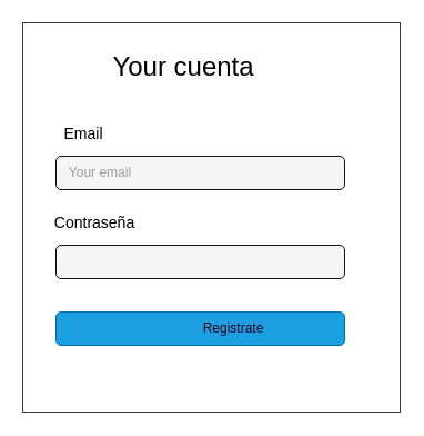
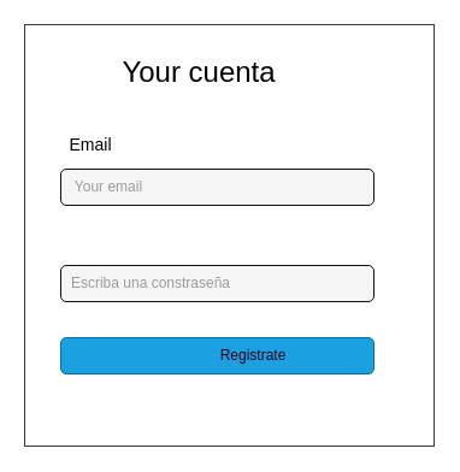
- <mxCell id="7" value="&lt;font color=&quot;#000000&quot; style=&quot;background-color: rgb(255 , 255 , 255) ; font-size: 14px&quot;&gt;Contraseña&lt;/font&gt;" style="text;html=1;strokeColor=none;fillColor=none;align=center;verticalAlign=middle;whiteSpace=wrap;rounded=0;" parent="1" vertex="1"><mxGeometry x="50" y="180" width="70" height="40" as="geometry" /></mxCell>
+ <mxCell id="9" value="&lt;font color=&quot;#9c9c9c&quot;&gt;Escriba una constraseña&lt;/font&gt;" style="text;html=1;strokeColor=none;fillColor=none;align=center;verticalAlign=middle;whiteSpace=wrap;rounded=0;" parent="1" vertex="1"><mxGeometry x="50" y="225" width="150" height="20" as="geometry" /></mxCell>
